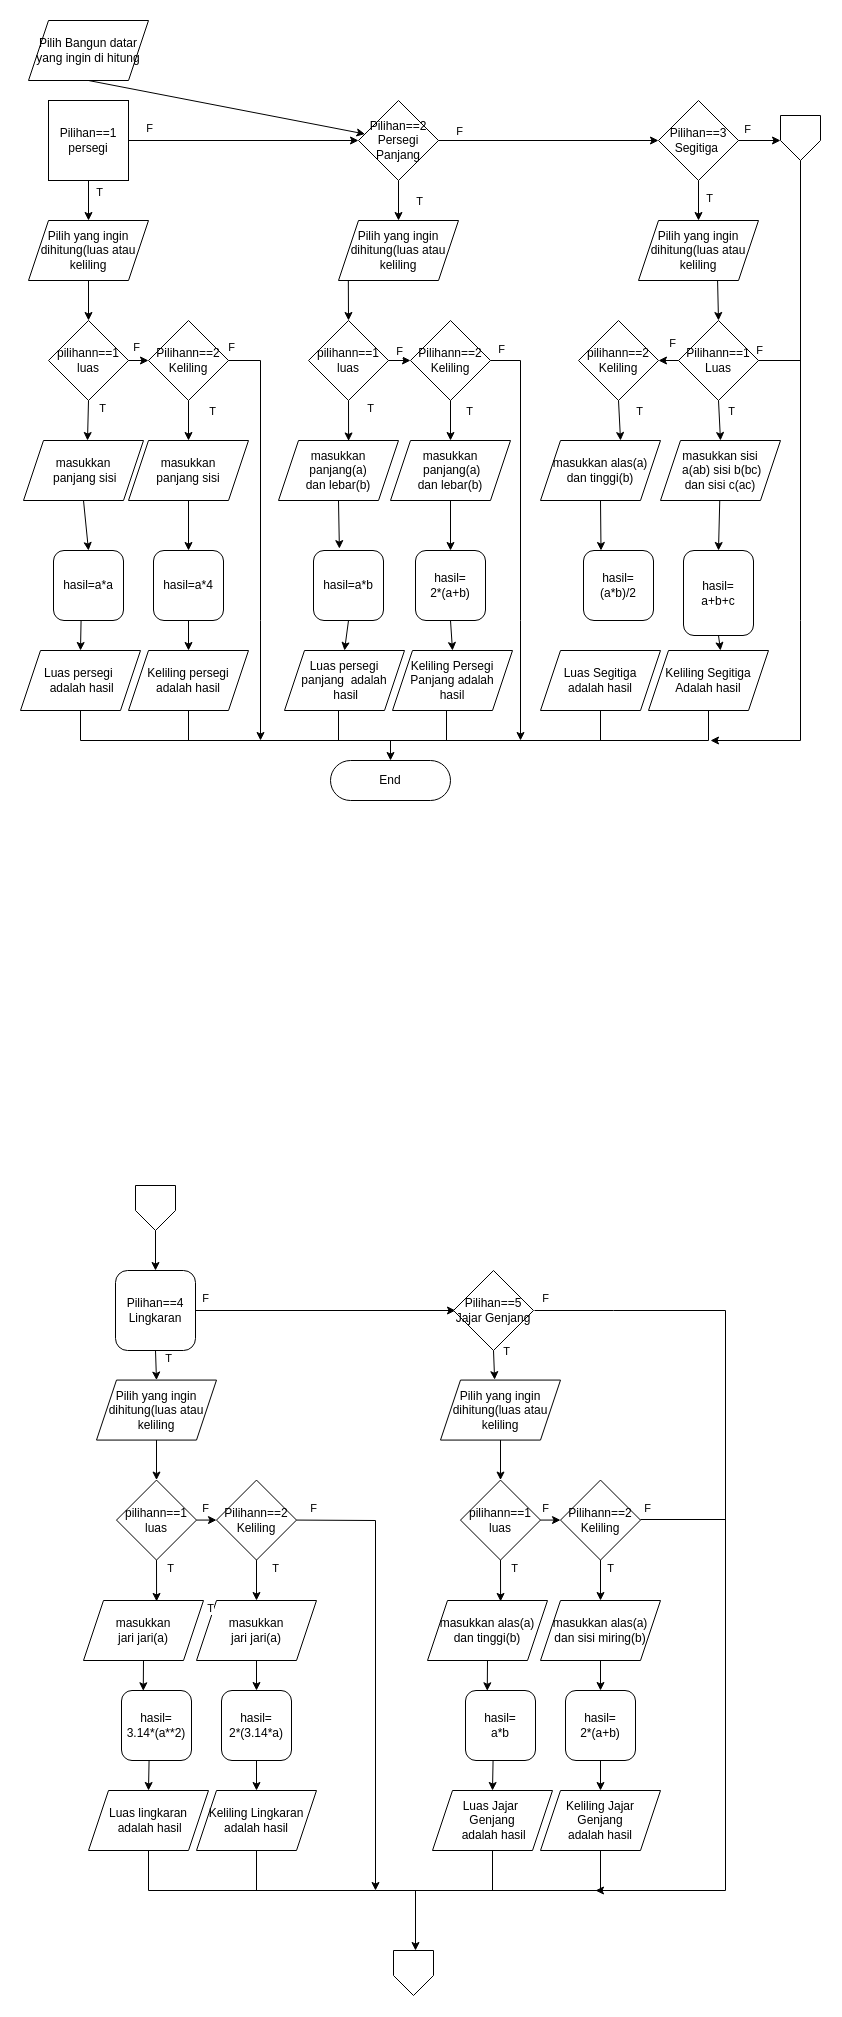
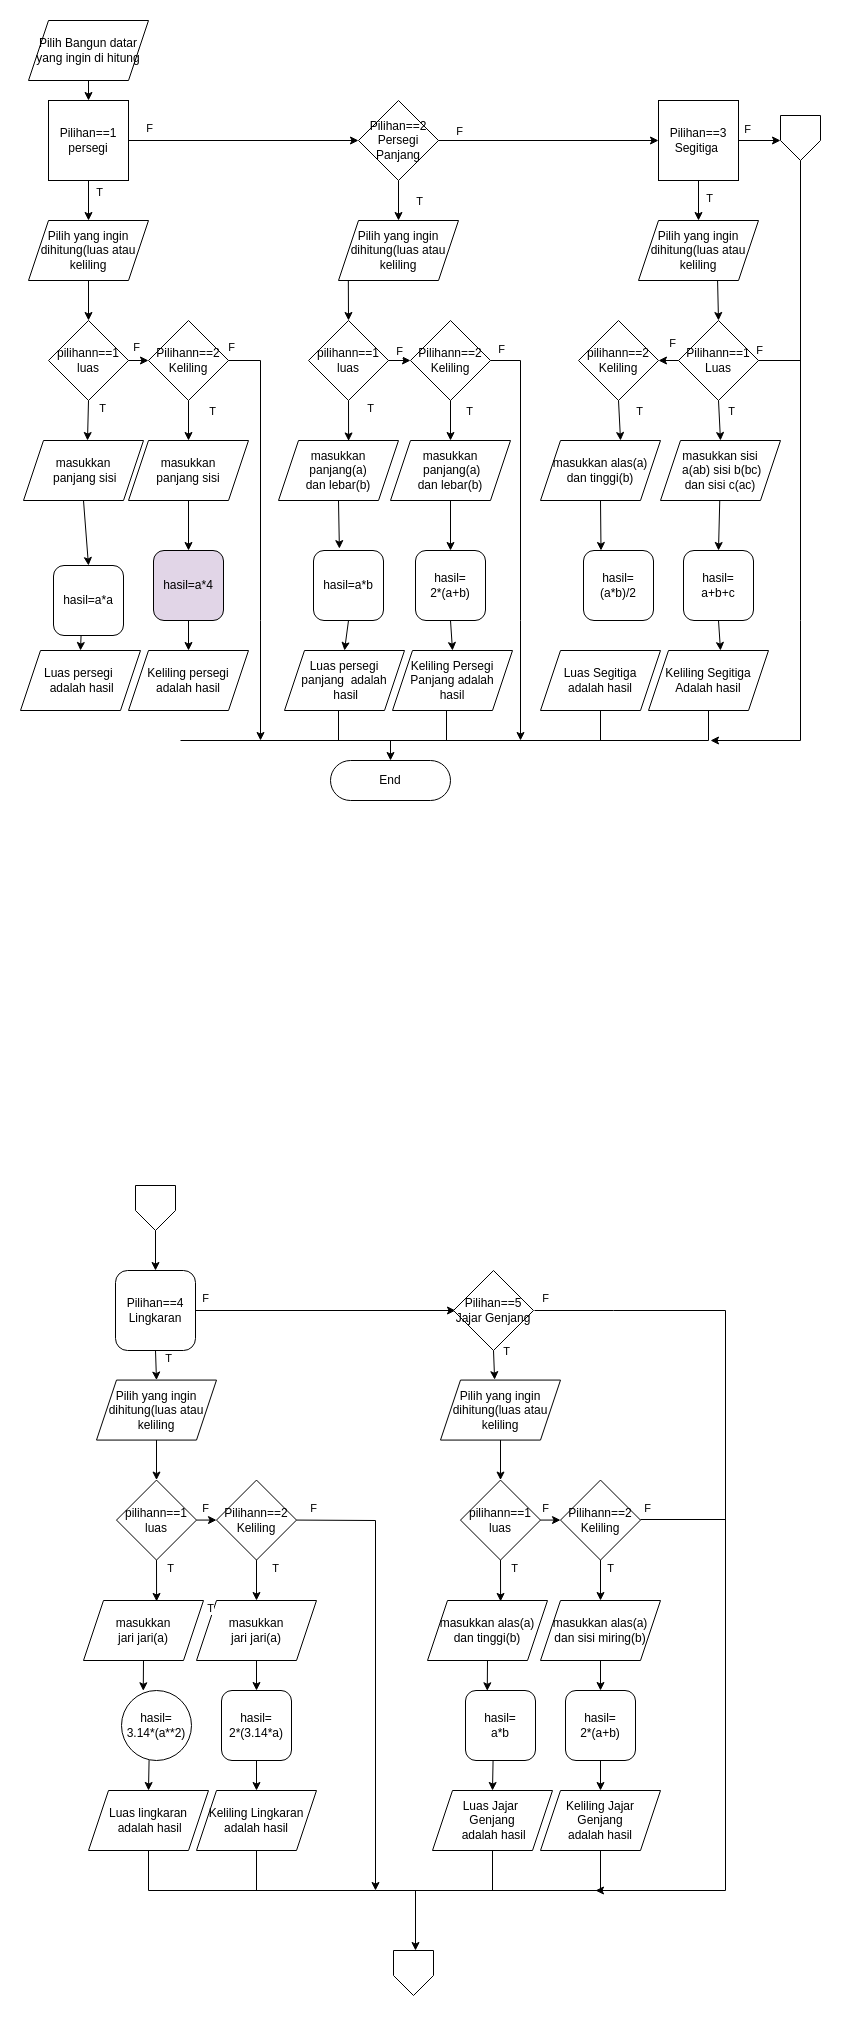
- <mxCell id="5" value="" style="endArrow=classic;html=1;rounded=0;exitX=0.5;exitY=1;exitDx=0;exitDy=0;" parent="1" source="3" target="9" edge="1"><mxGeometry width="50" height="50" relative="1" as="geometry"><mxPoint x="148" y="130" as="sourcePoint" /><mxPoint x="198" y="80" as="targetPoint" /></mxGeometry></mxCell>
+ <mxCell id="5" value="" style="endArrow=classic;html=1;rounded=0;exitX=0.5;exitY=1;exitDx=0;exitDy=0;" parent="1" source="3" target="4" edge="1"><mxGeometry width="50" height="50" relative="1" as="geometry"><mxPoint x="148" y="130" as="sourcePoint" /><mxPoint x="198" y="80" as="targetPoint" /></mxGeometry></mxCell>
- <mxCell id="11" value="Pilihan==3 Segitiga&amp;nbsp;" style="rhombus;whiteSpace=wrap;html=1;" parent="1" vertex="1"><mxGeometry x="658" y="100" width="80" height="80" as="geometry" /></mxCell>
+ <mxCell id="11" value="Pilihan==3 Segitiga&amp;nbsp;" style="whiteSpace=wrap;html=1;rounded=0;" parent="1" vertex="1"><mxGeometry x="658" y="100" width="80" height="80" as="geometry" /></mxCell>
- <mxCell id="39" value="hasil=a*a" style="rounded=1;whiteSpace=wrap;html=1;" parent="1" vertex="1"><mxGeometry x="53" y="550" width="70" height="70" as="geometry" /></mxCell>
+ <mxCell id="39" value="hasil=a*a" style="rounded=1;whiteSpace=wrap;html=1;" parent="1" vertex="1"><mxGeometry x="53" y="565" width="70" height="70" as="geometry" /></mxCell>
- <mxCell id="40" value="hasil=a*4" style="rounded=1;whiteSpace=wrap;html=1;" parent="1" vertex="1"><mxGeometry x="153" y="550" width="70" height="70" as="geometry" /></mxCell>
+ <mxCell id="40" value="hasil=a*4" style="rounded=1;whiteSpace=wrap;html=1;fillColor=#e1d5e7;" parent="1" vertex="1"><mxGeometry x="153" y="550" width="70" height="70" as="geometry" /></mxCell>
- <mxCell id="43" value="hasil=&lt;div&gt;a+b+c&lt;/div&gt;" style="rounded=1;whiteSpace=wrap;html=1;" parent="1" vertex="1"><mxGeometry x="683" y="550" width="70" height="85" as="geometry" /></mxCell>
+ <mxCell id="43" value="hasil=&lt;div&gt;a+b+c&lt;/div&gt;" style="rounded=1;whiteSpace=wrap;html=1;" parent="1" vertex="1"><mxGeometry x="683" y="550" width="70" height="70" as="geometry" /></mxCell>
- <mxCell id="63" value="" style="endArrow=none;html=1;rounded=0;entryX=0.5;entryY=1;entryDx=0;entryDy=0;exitX=0.5;exitY=1;exitDx=0;exitDy=0;" parent="1" source="52" target="51" edge="1"><mxGeometry width="50" height="50" relative="1" as="geometry"><mxPoint x="60" y="770" as="sourcePoint" /><mxPoint x="110" y="720" as="targetPoint" /><Array as="points"><mxPoint x="188" y="740" /><mxPoint x="80" y="740" /></Array></mxGeometry></mxCell>
- <mxCell id="84" value="hasil=&lt;div&gt;3.14*(a**2)&lt;/div&gt;" style="rounded=1;whiteSpace=wrap;html=1;" parent="1" vertex="1"><mxGeometry x="121" y="1690" width="70" height="70" as="geometry" /></mxCell>
+ <mxCell id="84" value="hasil=&lt;div&gt;3.14*(a**2)&lt;/div&gt;" style="ellipse;whiteSpace=wrap;html=1;" parent="1" vertex="1"><mxGeometry x="121" y="1690" width="70" height="70" as="geometry" /></mxCell>
